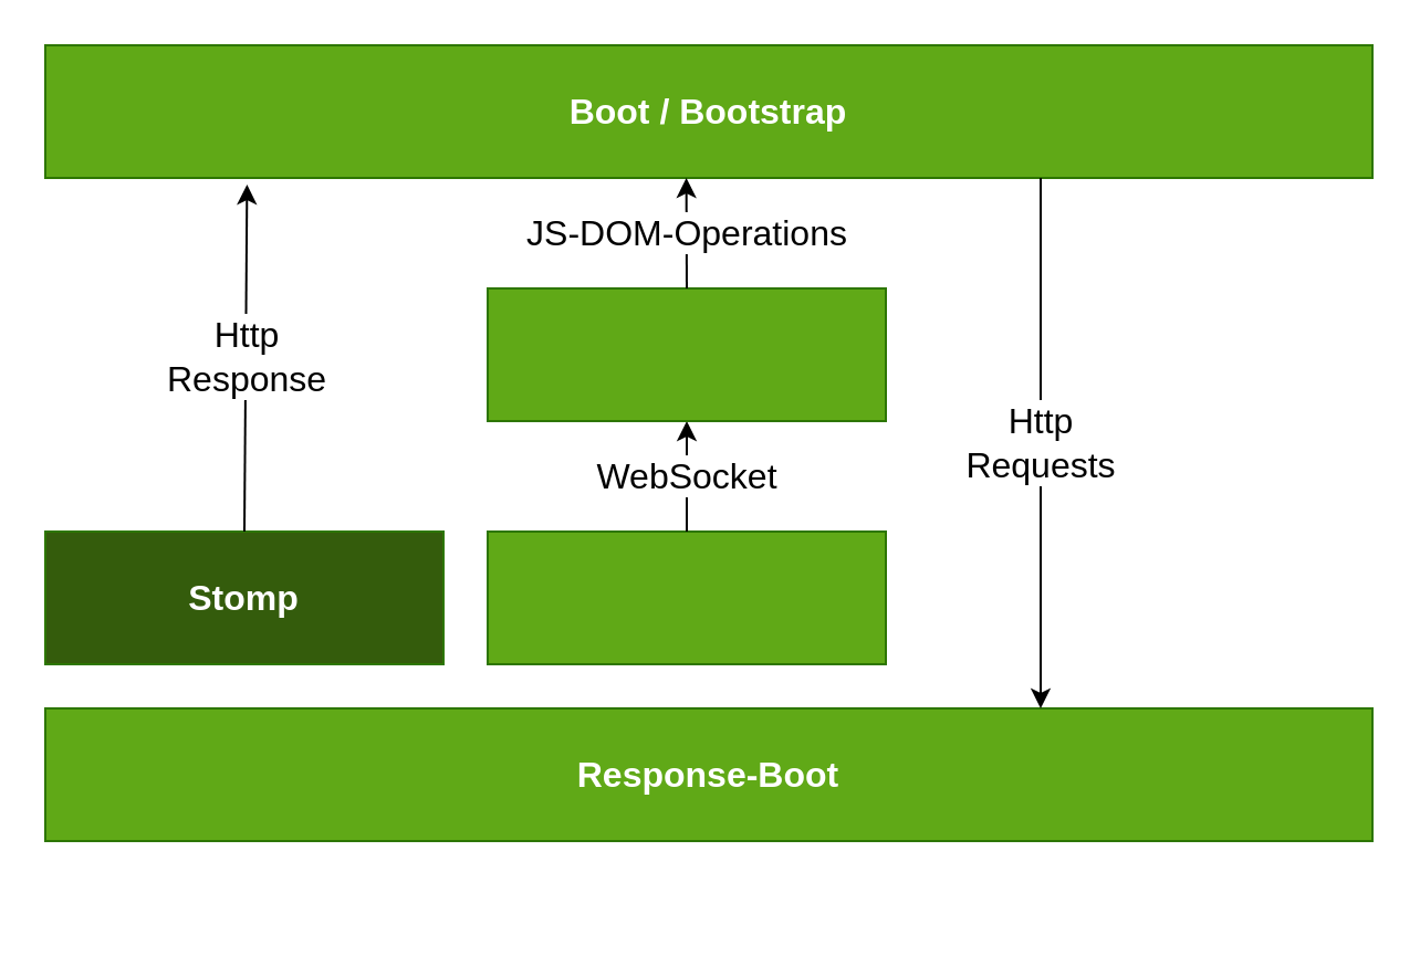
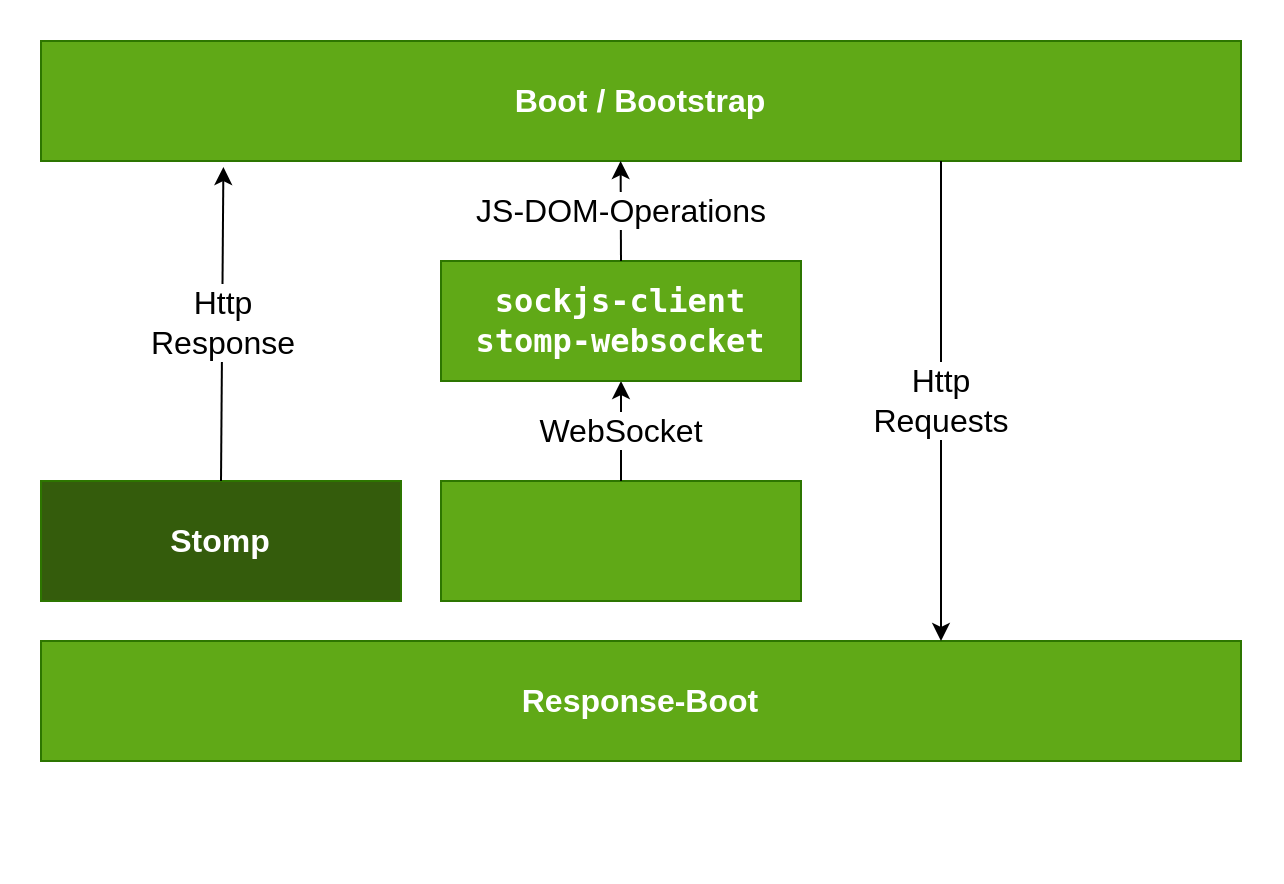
+ <mxCell id="17" value="&lt;pre id=&quot;code-block-8&quot;&gt;&lt;code&gt;&lt;span&gt;sockjs-client&lt;br/&gt;&lt;/span&gt;&lt;/code&gt;stomp-websocket&lt;/pre&gt;" style="text;html=1;align=center;verticalAlign=middle;whiteSpace=wrap;rounded=0;fontStyle=1;fontColor=#FFFFFF;fontSize=16;" vertex="1" parent="15"><mxGeometry y="20" width="180" height="20" as="geometry" /></mxCell>
